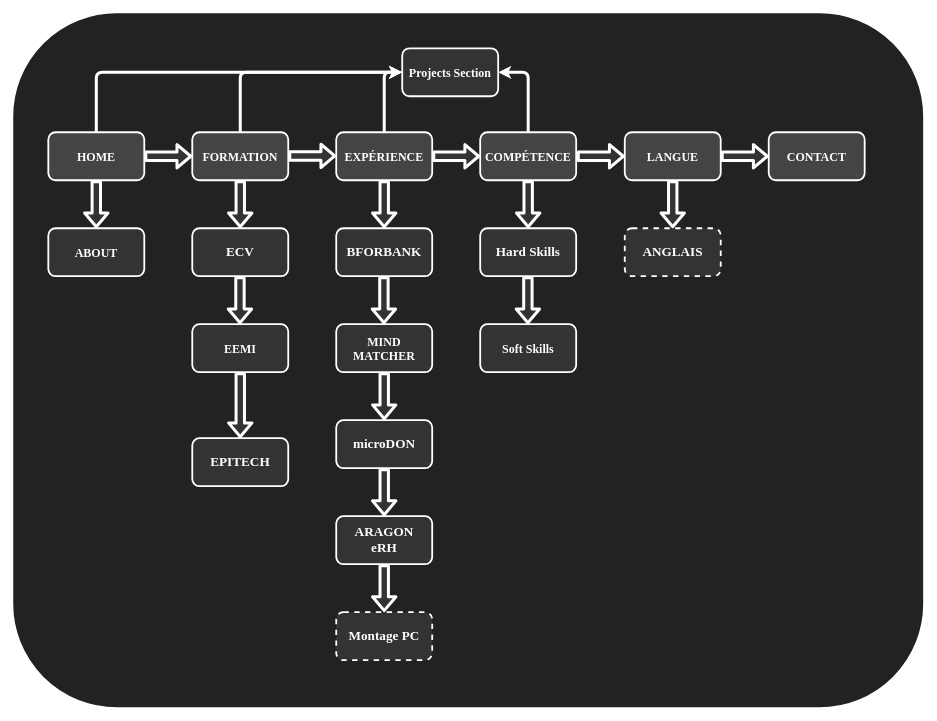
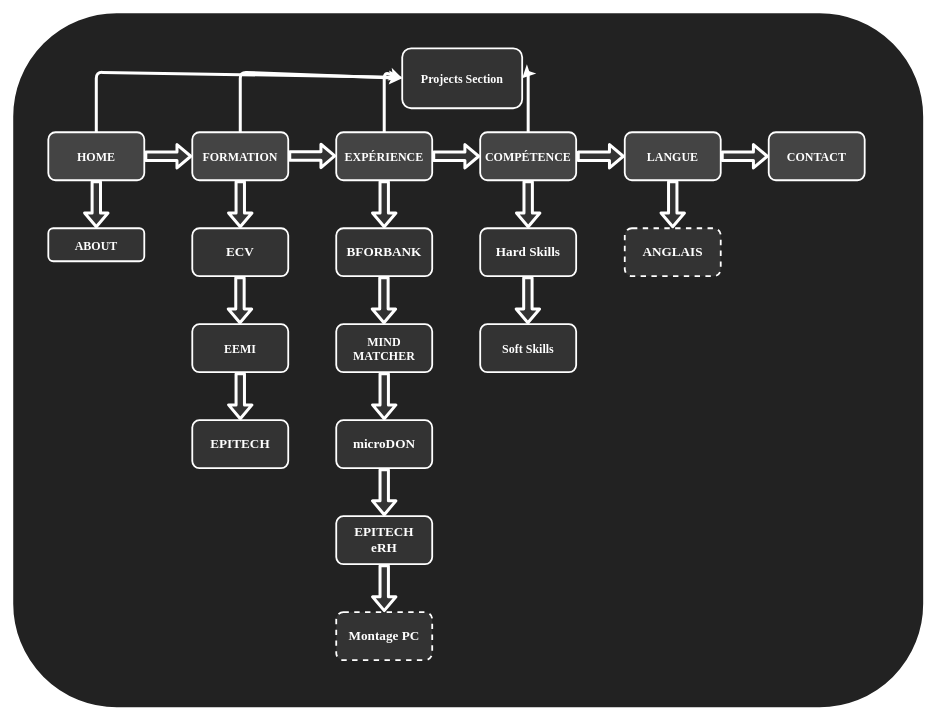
- <mxCell id="38" value="Projects Section" style="rounded=1;whiteSpace=wrap;html=1;strokeWidth=3;fillColor=#333;glass=0;shadow=0;sketch=0;perimeterSpacing=0;labelBackgroundColor=none;labelBorderColor=none;fontFamily=Verdana;fontStyle=1;strokeColor=#FFFFFF;fontColor=#FFFFFF;fontSize=20;" vertex="1" parent="1"><mxGeometry x="670" y="80" width="160" height="80" as="geometry" /></mxCell>
+ <mxCell id="38" value="Projects Section" style="rounded=1;whiteSpace=wrap;html=1;strokeWidth=3;fillColor=#333;glass=0;shadow=0;sketch=0;perimeterSpacing=0;labelBackgroundColor=none;labelBorderColor=none;fontFamily=Verdana;fontStyle=1;strokeColor=#FFFFFF;fontColor=#FFFFFF;fontSize=20;" vertex="1" parent="1"><mxGeometry x="670" y="80" width="200" height="100" as="geometry" /></mxCell>
- <mxCell id="4" value="&lt;font style=&quot;font-size: 20px;&quot;&gt;ABOUT&lt;/font&gt;" style="rounded=1;whiteSpace=wrap;html=1;strokeWidth=3;fillColor=#333;glass=0;shadow=0;sketch=0;perimeterSpacing=0;labelBackgroundColor=none;labelBorderColor=none;fontFamily=Verdana;fontStyle=1;strokeColor=#FFFFFF;fontColor=#FFFFFF;fontSize=20;" parent="1" vertex="1"><mxGeometry x="80" y="380" width="160" height="80" as="geometry" /></mxCell>
+ <mxCell id="4" value="&lt;font style=&quot;font-size: 20px;&quot;&gt;ABOUT&lt;/font&gt;" style="rounded=1;whiteSpace=wrap;html=1;strokeWidth=3;fillColor=#333;glass=0;shadow=0;sketch=0;perimeterSpacing=0;labelBackgroundColor=none;labelBorderColor=none;fontFamily=Verdana;fontStyle=1;strokeColor=#FFFFFF;fontColor=#FFFFFF;fontSize=20;" parent="1" vertex="1"><mxGeometry x="80" y="380" width="160" height="55" as="geometry" /></mxCell>
- <mxCell id="10" value="EPITECH" style="rounded=1;whiteSpace=wrap;html=1;strokeWidth=3;fillColor=#333;glass=0;shadow=0;sketch=0;perimeterSpacing=0;labelBackgroundColor=none;labelBorderColor=none;fontFamily=Verdana;fontStyle=1;strokeColor=#FFFFFF;fontColor=#FFFFFF;fontSize=22;" parent="1" vertex="1"><mxGeometry x="320" y="730" width="160" height="80" as="geometry" /></mxCell>
+ <mxCell id="10" value="EPITECH" style="rounded=1;whiteSpace=wrap;html=1;strokeWidth=3;fillColor=#333;glass=0;shadow=0;sketch=0;perimeterSpacing=0;labelBackgroundColor=none;labelBorderColor=none;fontFamily=Verdana;fontStyle=1;strokeColor=#FFFFFF;fontColor=#FFFFFF;fontSize=22;" parent="1" vertex="1"><mxGeometry x="320" y="700" width="160" height="80" as="geometry" /></mxCell>
- <mxCell id="22" value="&lt;div&gt;ARAGON&lt;/div&gt;&lt;div&gt;eRH&lt;br&gt;&lt;/div&gt;" style="rounded=1;whiteSpace=wrap;html=1;strokeWidth=3;fillColor=#333;glass=0;shadow=0;sketch=0;perimeterSpacing=0;labelBackgroundColor=none;labelBorderColor=none;fontFamily=Verdana;fontStyle=1;strokeColor=#FFFFFF;fontColor=#FFFFFF;fontSize=22;" parent="1" vertex="1"><mxGeometry x="560" y="860" width="160" height="80" as="geometry" /></mxCell>
+ <mxCell id="22" value="&lt;div&gt;EPITECH&lt;/div&gt;&lt;div&gt;eRH&lt;br&gt;&lt;/div&gt;" style="rounded=1;whiteSpace=wrap;html=1;strokeWidth=3;fillColor=#333;glass=0;shadow=0;sketch=0;perimeterSpacing=0;labelBackgroundColor=none;labelBorderColor=none;fontFamily=Verdana;fontStyle=1;strokeColor=#FFFFFF;fontColor=#FFFFFF;fontSize=22;" parent="1" vertex="1"><mxGeometry x="560" y="860" width="160" height="80" as="geometry" /></mxCell>
